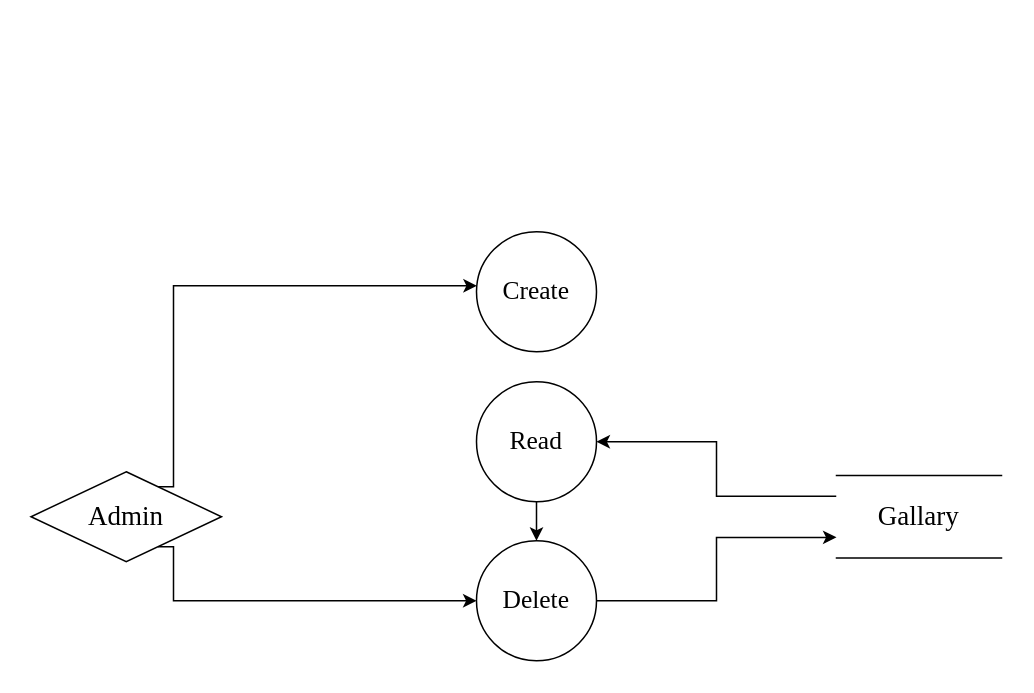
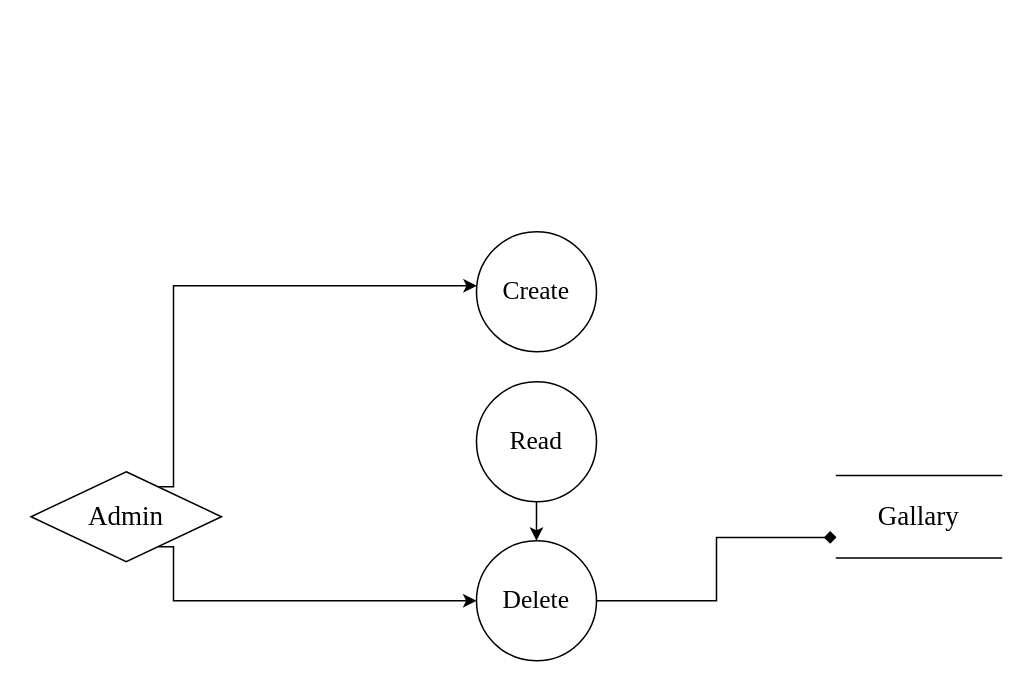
- <mxCell id="9" style="edgeStyle=orthogonalEdgeStyle;rounded=0;orthogonalLoop=1;jettySize=auto;html=1;exitX=0;exitY=0.25;exitDx=0;exitDy=0;endArrow=classic;endFill=1;fontFamily=Times New Roman;" parent="1" source="10" target="8" edge="1"><mxGeometry relative="1" as="geometry" /></mxCell>
- <mxCell id="12" style="edgeStyle=orthogonalEdgeStyle;rounded=0;orthogonalLoop=1;jettySize=auto;html=1;endArrow=classic;endFill=1;fontFamily=Times New Roman;entryX=0;entryY=0.75;entryDx=0;entryDy=0;" parent="1" source="13" target="10" edge="1"><mxGeometry relative="1" as="geometry" /></mxCell>
+ <mxCell id="12" style="edgeStyle=orthogonalEdgeStyle;rounded=0;orthogonalLoop=1;jettySize=auto;html=1;endArrow=diamond;endFill=1;fontFamily=Times New Roman;entryX=0;entryY=0.75;entryDx=0;entryDy=0;" parent="1" source="13" target="10" edge="1"><mxGeometry relative="1" as="geometry" /></mxCell>
